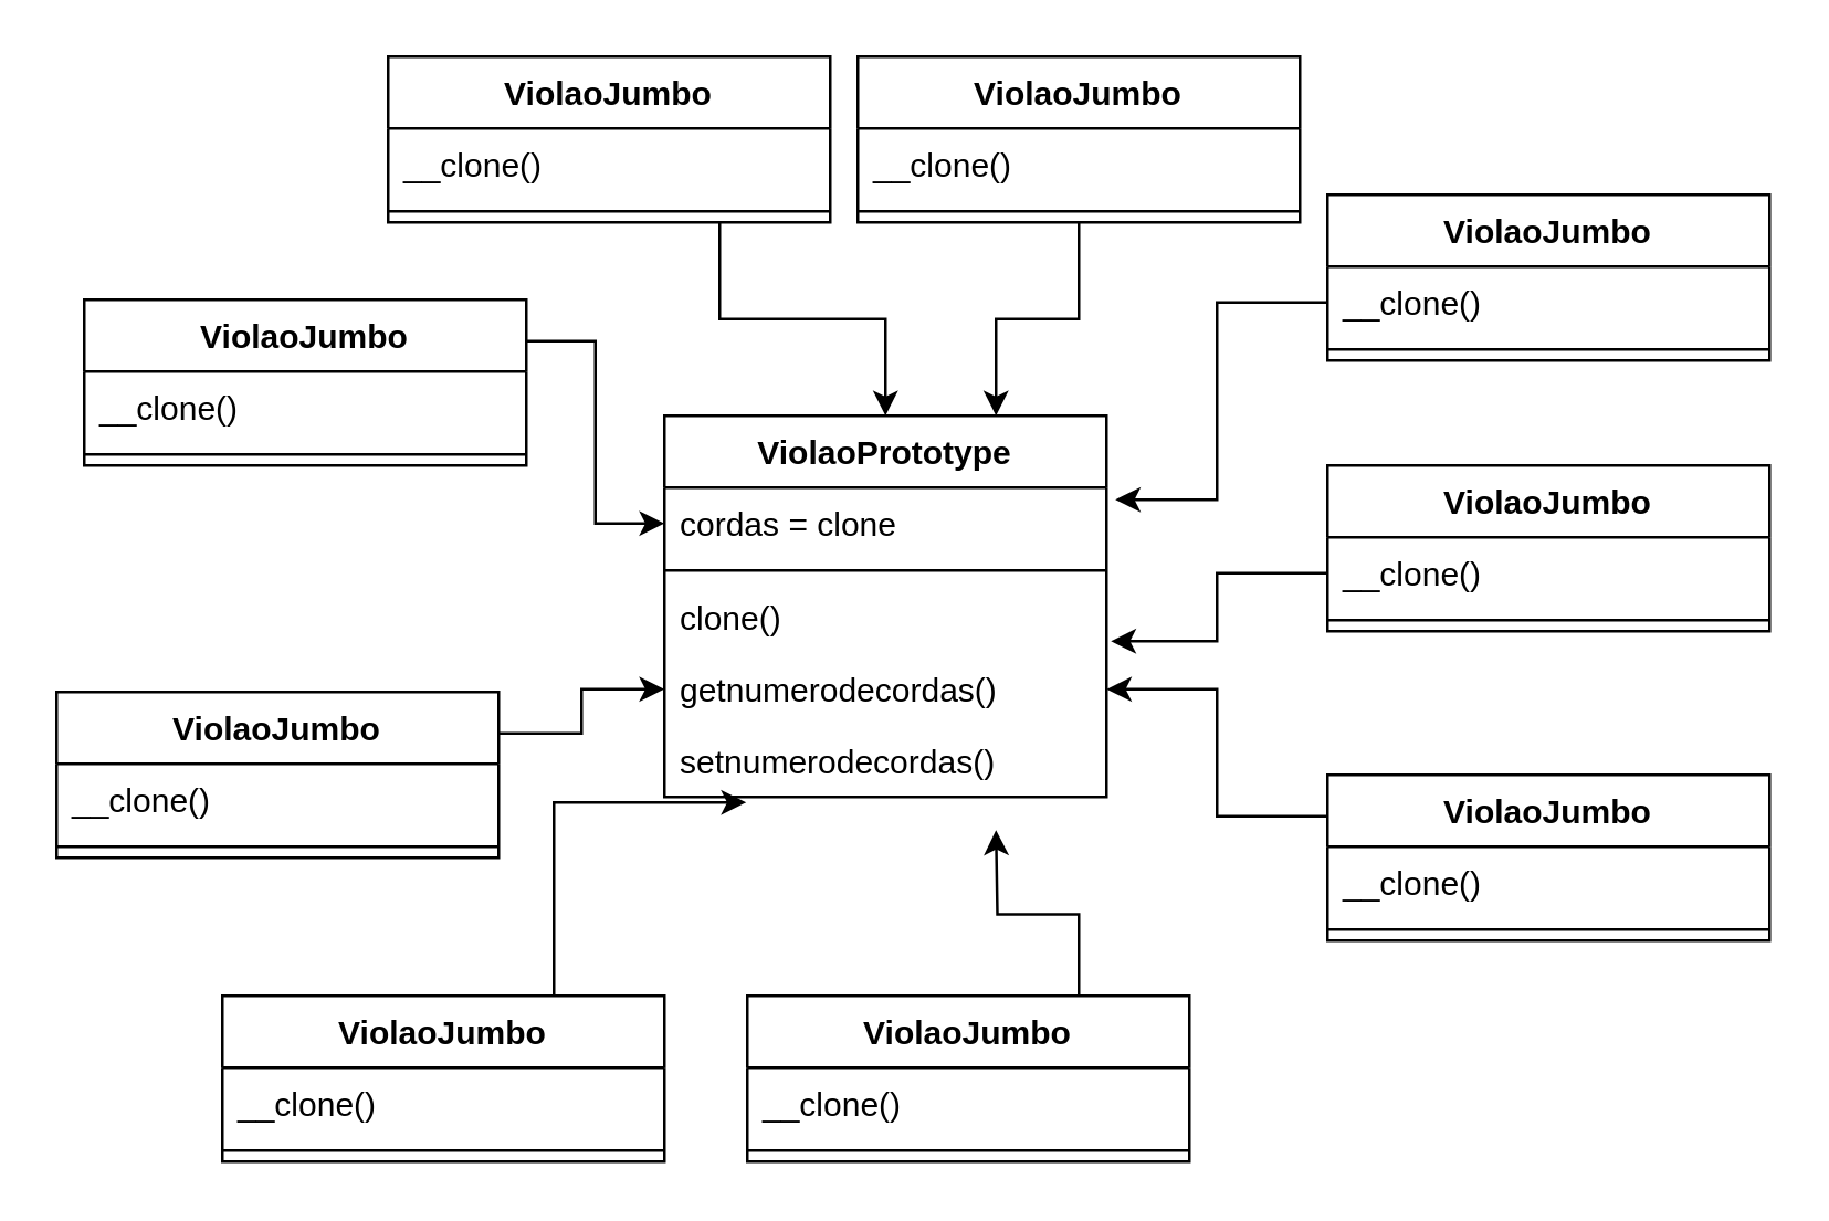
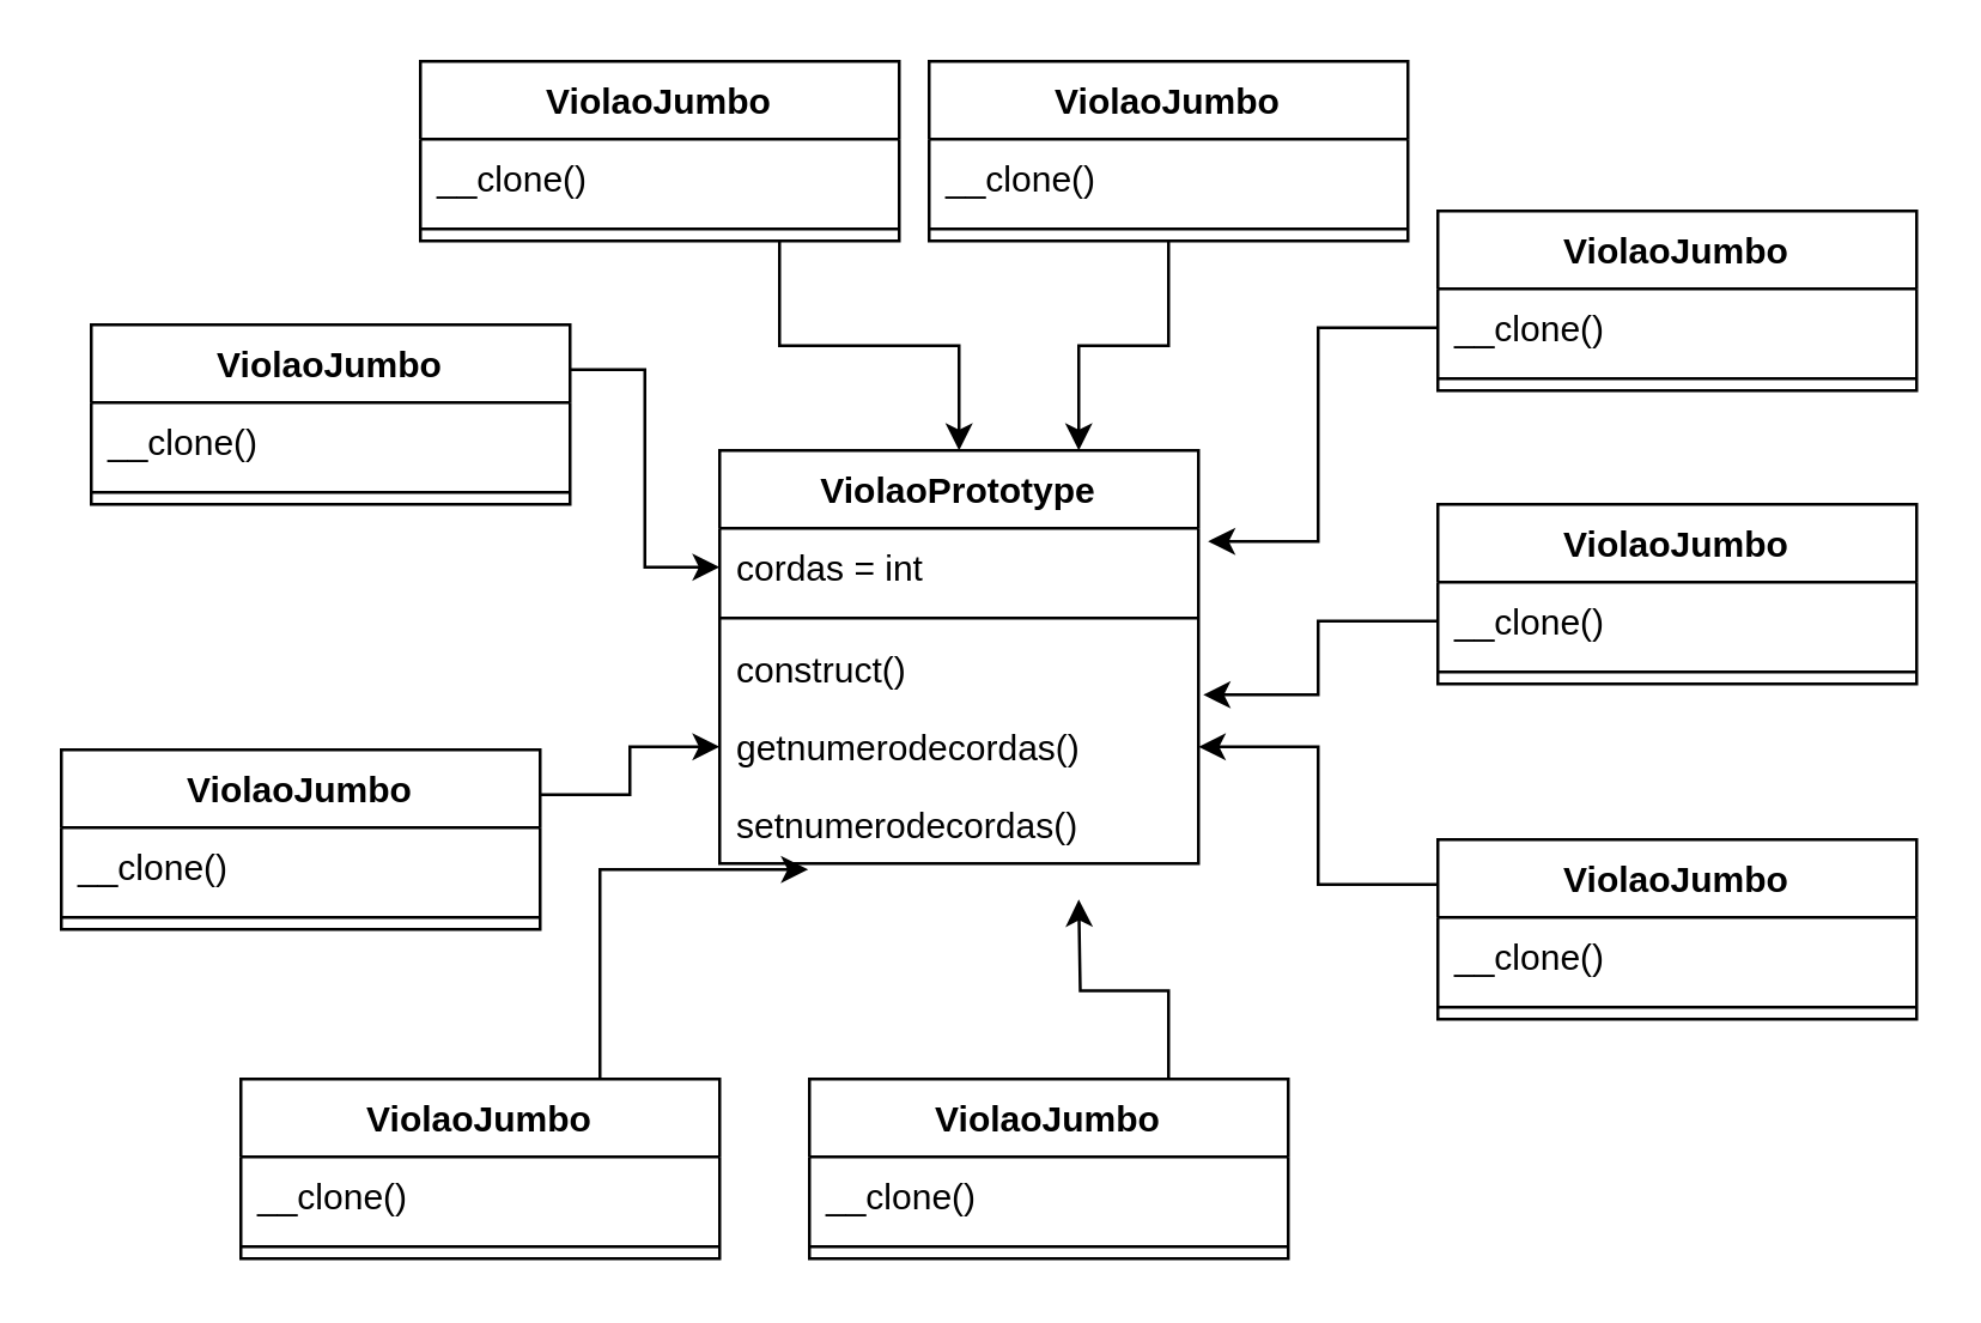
- <mxCell id="3" value="cordas = clone" style="text;strokeColor=none;fillColor=none;align=left;verticalAlign=top;spacingLeft=4;spacingRight=4;overflow=hidden;rotatable=0;points=[[0,0.5],[1,0.5]];portConstraint=eastwest;" vertex="1" parent="2"><mxGeometry y="26" width="160" height="26" as="geometry" /></mxCell>
+ <mxCell id="3" value="cordas = int" style="text;strokeColor=none;fillColor=none;align=left;verticalAlign=top;spacingLeft=4;spacingRight=4;overflow=hidden;rotatable=0;points=[[0,0.5],[1,0.5]];portConstraint=eastwest;" vertex="1" parent="2"><mxGeometry y="26" width="160" height="26" as="geometry" /></mxCell>
- <mxCell id="5" value="clone()" style="text;strokeColor=none;fillColor=none;align=left;verticalAlign=top;spacingLeft=4;spacingRight=4;overflow=hidden;rotatable=0;points=[[0,0.5],[1,0.5]];portConstraint=eastwest;" vertex="1" parent="2"><mxGeometry y="60" width="160" height="26" as="geometry" /></mxCell>
+ <mxCell id="5" value="construct()" style="text;strokeColor=none;fillColor=none;align=left;verticalAlign=top;spacingLeft=4;spacingRight=4;overflow=hidden;rotatable=0;points=[[0,0.5],[1,0.5]];portConstraint=eastwest;" vertex="1" parent="2"><mxGeometry y="60" width="160" height="26" as="geometry" /></mxCell>
